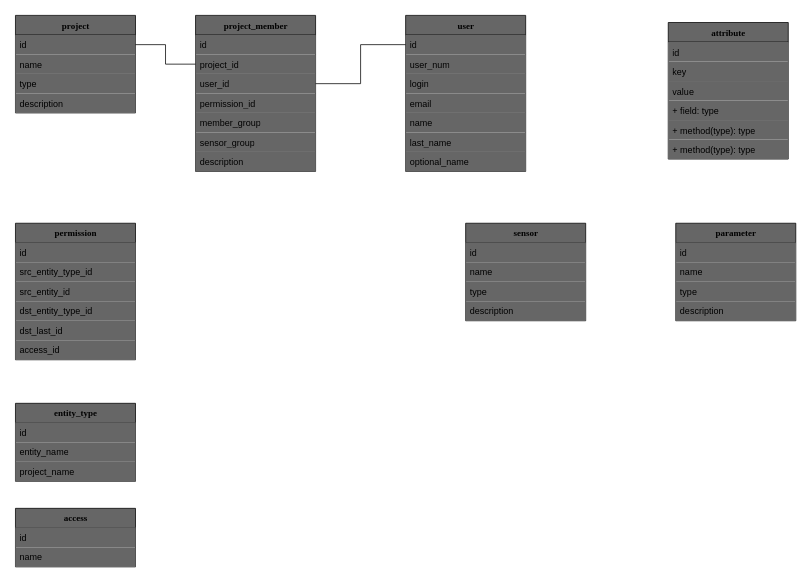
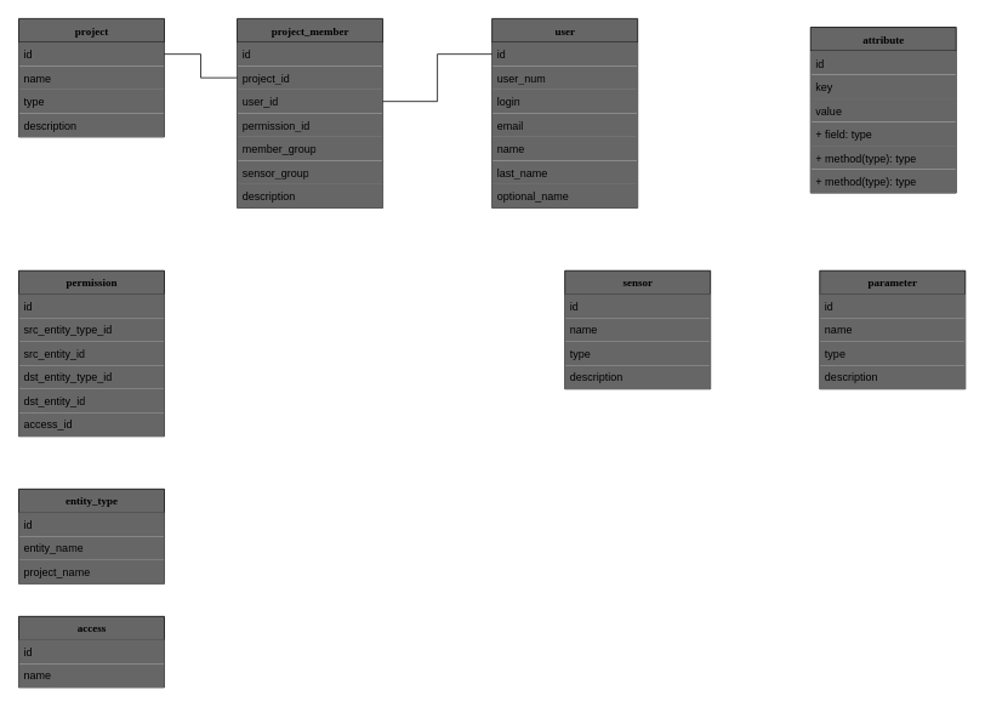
- <mxCell id="39" value="dst_last_id" style="text;html=1;strokeColor=none;fillColor=#666666;align=left;verticalAlign=top;spacingLeft=4;spacingRight=4;whiteSpace=wrap;overflow=hidden;rotatable=0;points=[[0,0.5],[1,0.5]];portConstraint=eastwest;" vertex="1" parent="34"><mxGeometry y="130" width="160" height="26" as="geometry" /></mxCell>
+ <mxCell id="39" value="dst_entity_id" style="text;html=1;strokeColor=none;fillColor=#666666;align=left;verticalAlign=top;spacingLeft=4;spacingRight=4;whiteSpace=wrap;overflow=hidden;rotatable=0;points=[[0,0.5],[1,0.5]];portConstraint=eastwest;" vertex="1" parent="34"><mxGeometry y="130" width="160" height="26" as="geometry" /></mxCell>
